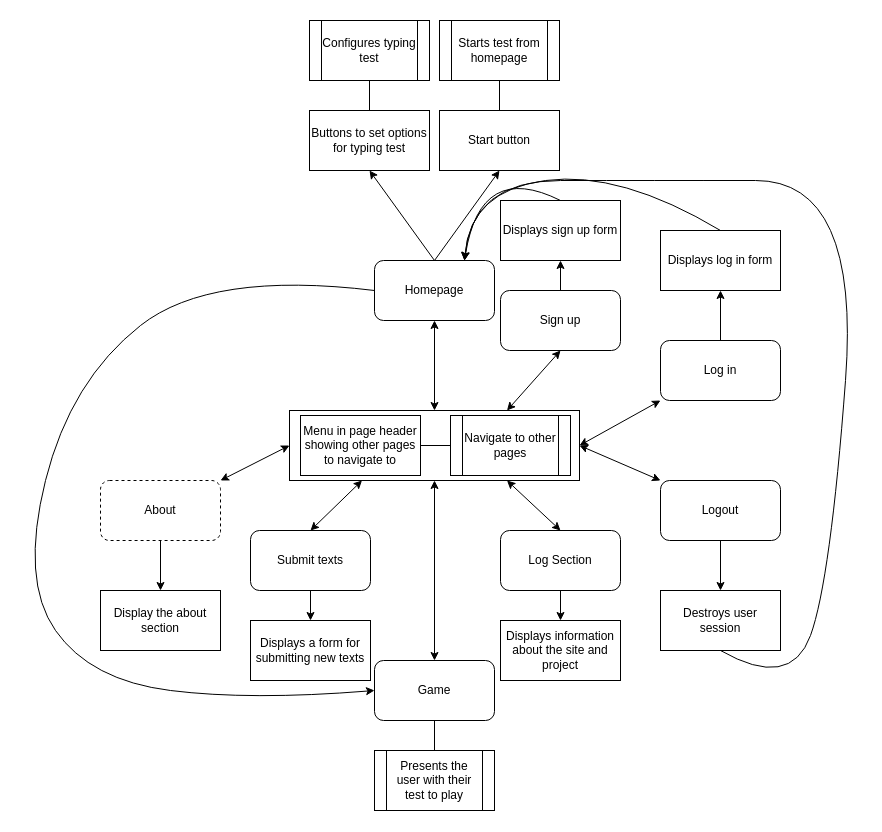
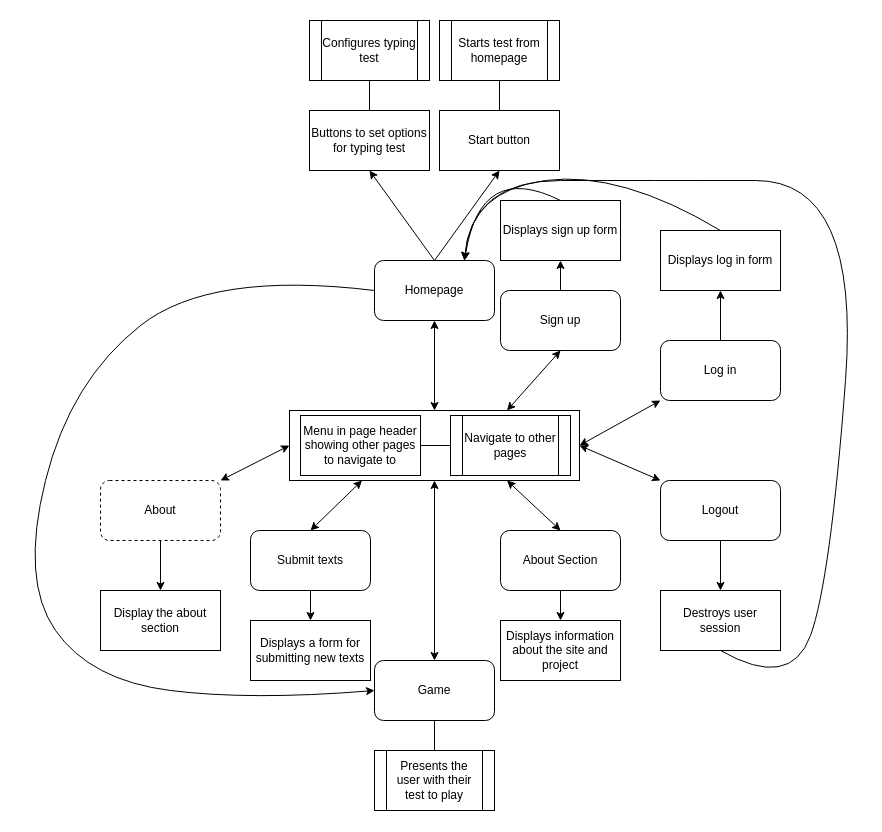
- <mxCell id="18" value="Log Section" style="rounded=1;whiteSpace=wrap;html=1;" parent="1" vertex="1"><mxGeometry x="500" y="530" width="120" height="60" as="geometry" /></mxCell>
+ <mxCell id="18" value="About Section" style="rounded=1;whiteSpace=wrap;html=1;" parent="1" vertex="1"><mxGeometry x="500" y="530" width="120" height="60" as="geometry" /></mxCell>
